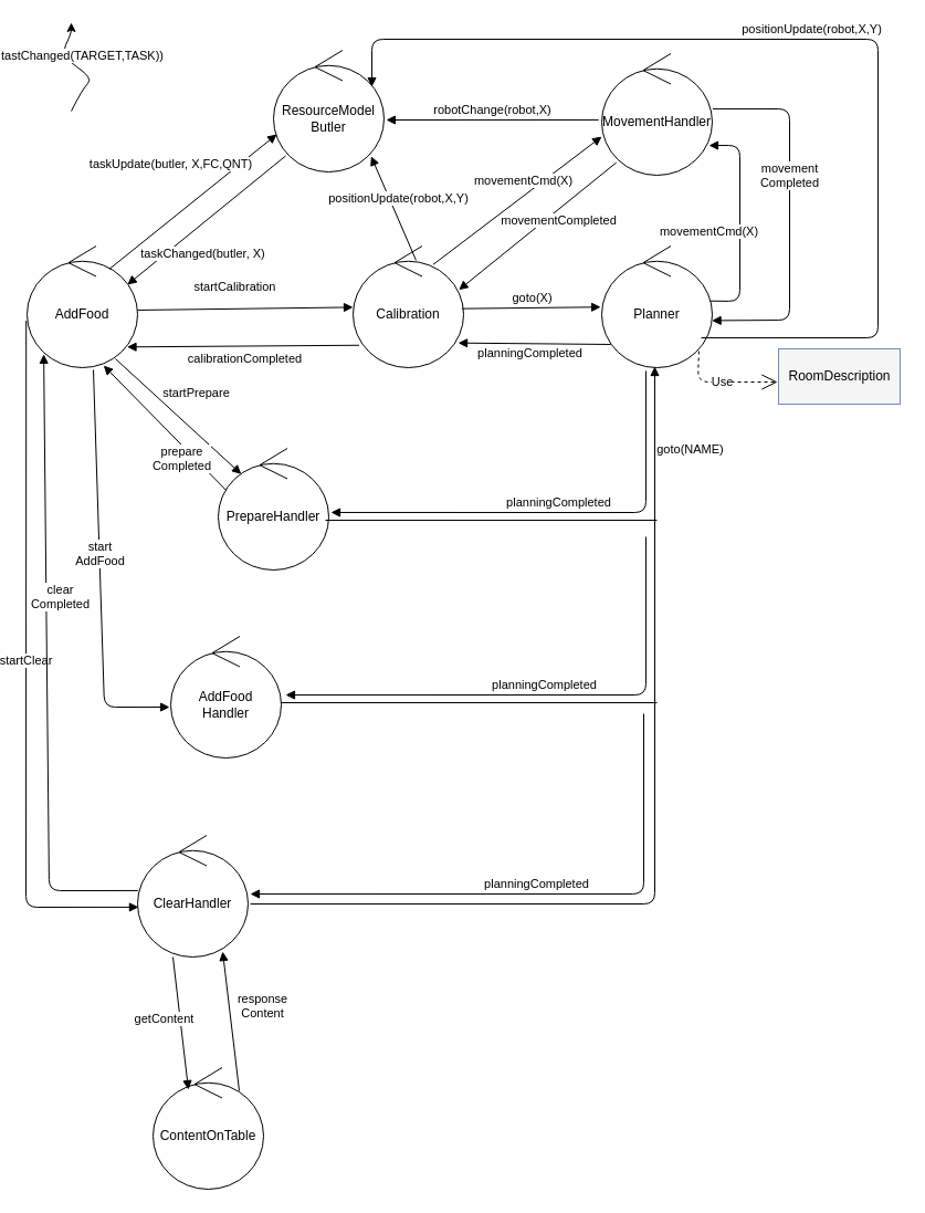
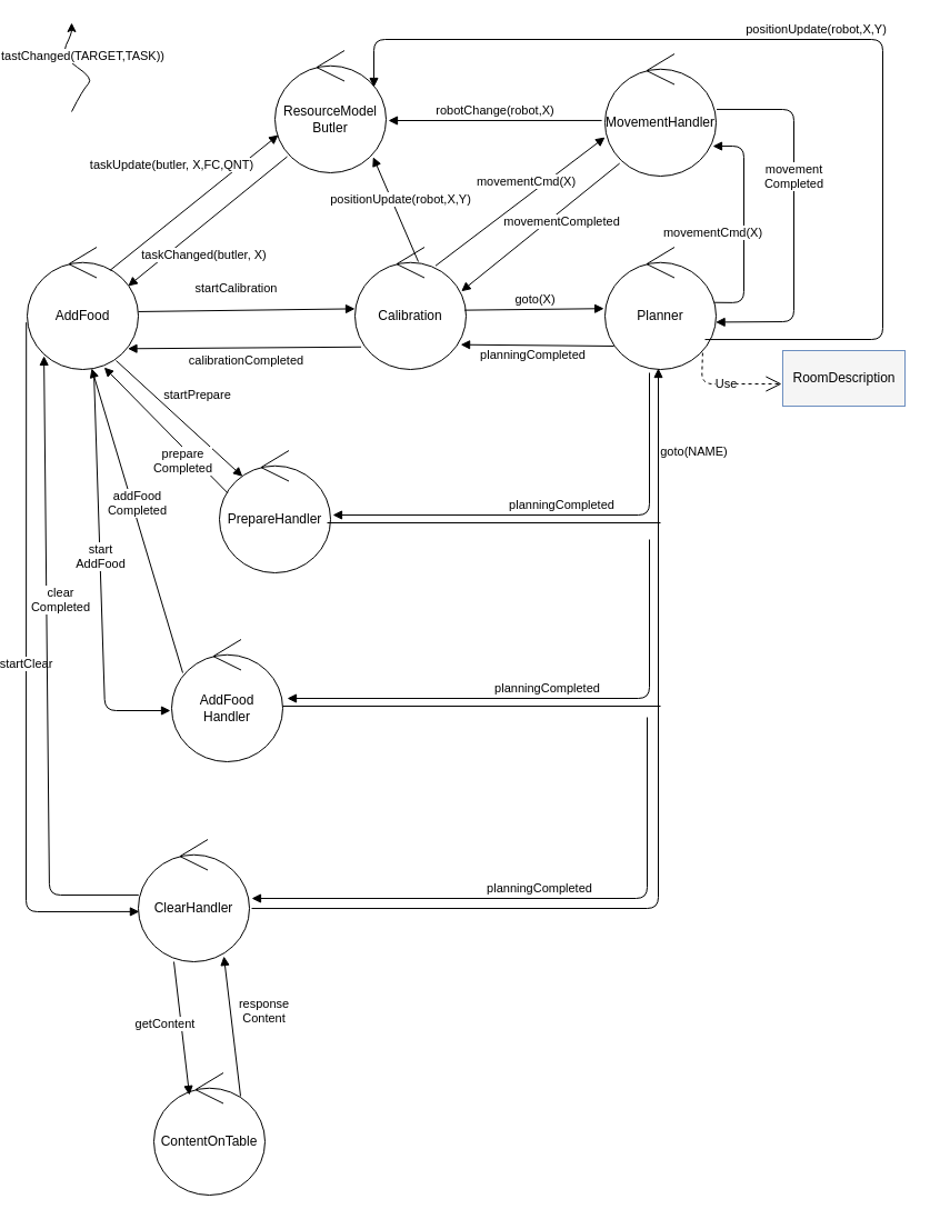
+ <mxCell id="30" value="addFood&lt;br&gt;Completed" style="html=1;verticalAlign=bottom;endArrow=block;exitX=0.1;exitY=0.273;exitDx=0;exitDy=0;exitPerimeter=0;entryX=0.58;entryY=0.991;entryDx=0;entryDy=0;entryPerimeter=0;" parent="1" source="23" target="3" edge="1"><mxGeometry width="80" relative="1" as="geometry"><mxPoint x="101" y="575" as="sourcePoint" /><mxPoint x="181" y="575" as="targetPoint" /></mxGeometry></mxCell>
